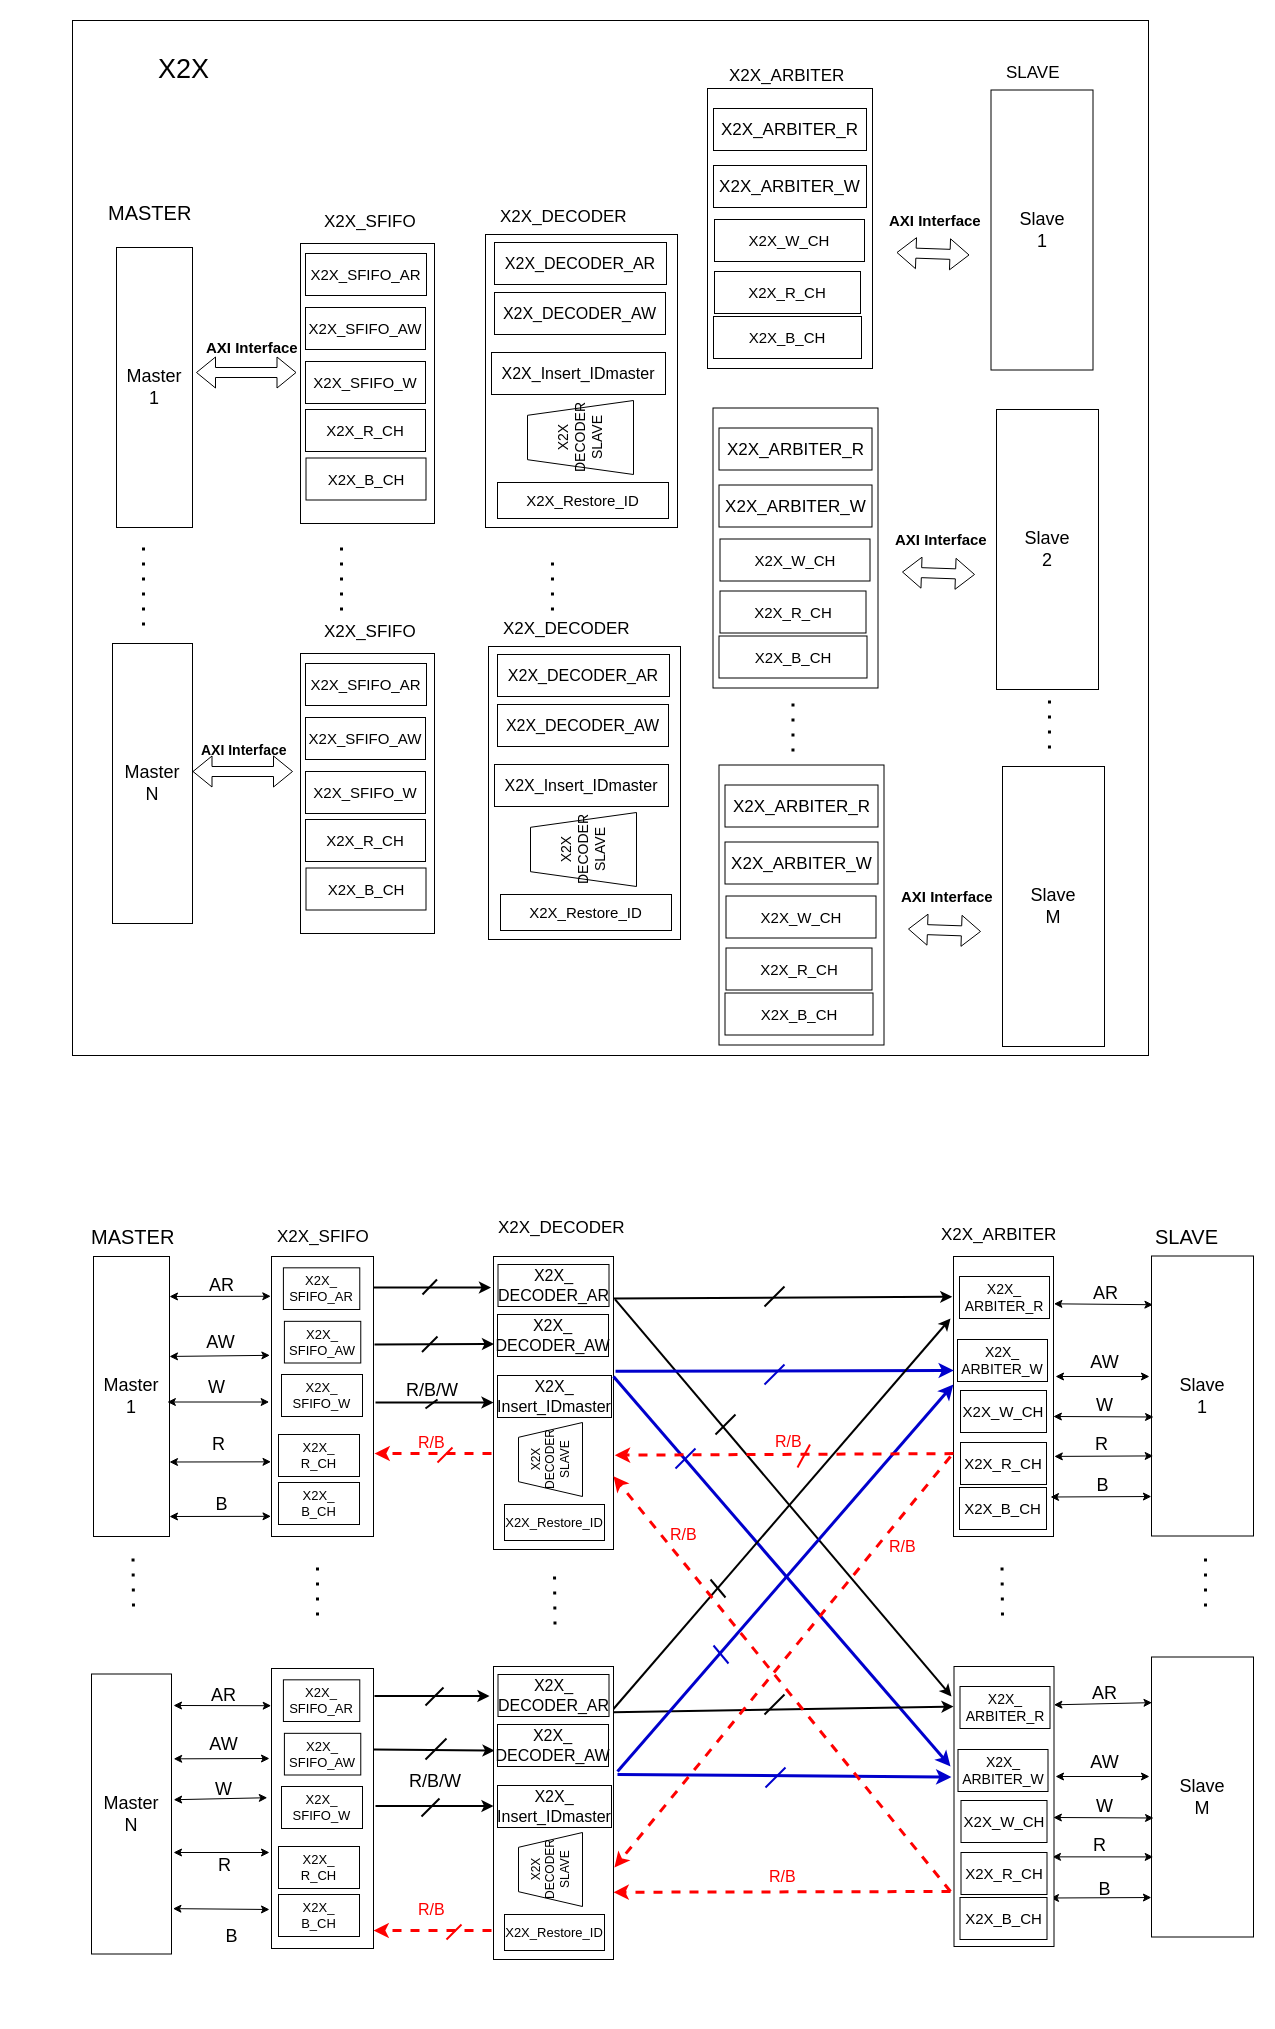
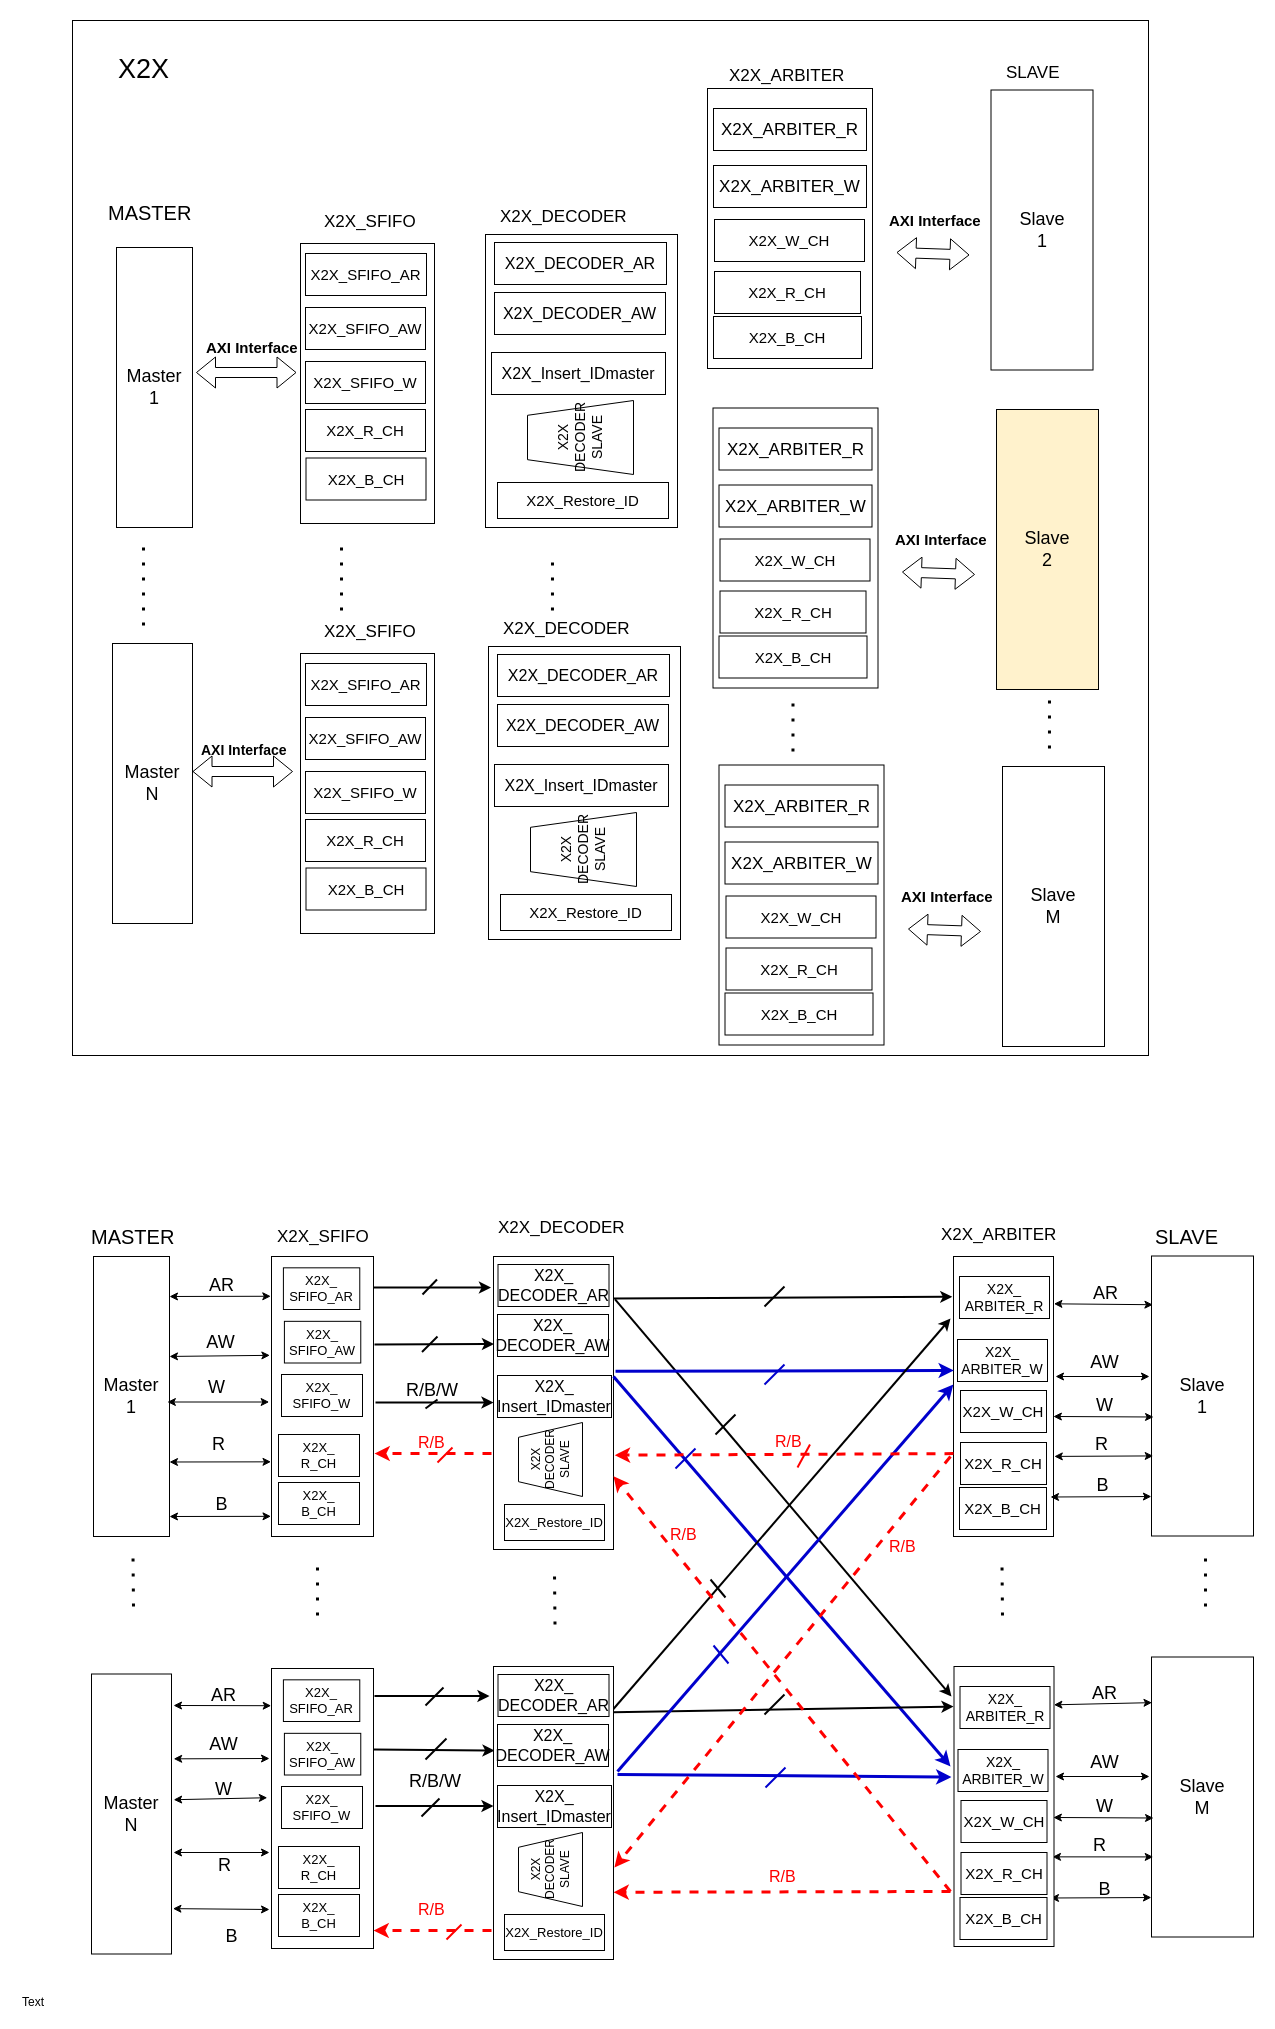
- <mxCell id="145" value="&lt;font style=&quot;font-size: 27px&quot;&gt;X2X&lt;/font&gt;" style="text;html=1;resizable=0;points=[];autosize=1;align=left;verticalAlign=top;spacingTop=-4;" parent="1" vertex="1"><mxGeometry x="156" y="49.5" width="63" height="21" as="geometry" /></mxCell>
+ <mxCell id="145" value="&lt;font style=&quot;font-size: 27px&quot;&gt;X2X&lt;/font&gt;" style="text;html=1;resizable=0;points=[];autosize=1;align=left;verticalAlign=top;spacingTop=-4;" parent="1" vertex="1"><mxGeometry x="116" y="49.5" width="63" height="21" as="geometry" /></mxCell>
- <mxCell id="166" value="&lt;font style=&quot;font-size: 18px&quot;&gt;Slave&lt;br&gt;2&lt;/font&gt;" style="rounded=0;whiteSpace=wrap;html=1;" parent="1" vertex="1"><mxGeometry x="996" y="409" width="102" height="280" as="geometry" /></mxCell>
+ <mxCell id="166" value="&lt;font style=&quot;font-size: 18px&quot;&gt;Slave&lt;br&gt;2&lt;/font&gt;" style="rounded=0;whiteSpace=wrap;html=1;fillColor=#fff2cc;" parent="1" vertex="1"><mxGeometry x="996" y="409" width="102" height="280" as="geometry" /></mxCell>
+ <mxCell id="207" value="Text" style="text;html=1;resizable=0;points=[];autosize=1;align=left;verticalAlign=top;spacingTop=-4;" parent="1" vertex="1"><mxGeometry x="20" y="1992" width="33" height="15" as="geometry" /></mxCell>
